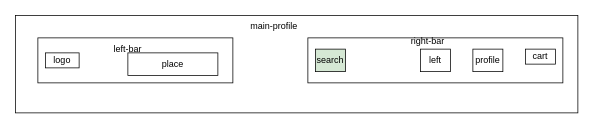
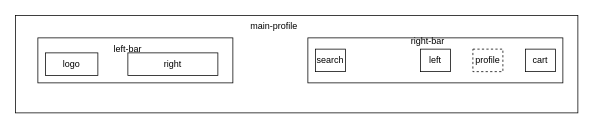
- <mxCell id="13" value="cart" style="rounded=0;whiteSpace=wrap;html=1;" vertex="1" parent="1"><mxGeometry x="700" y="65" width="40" height="20" as="geometry" /></mxCell>
+ <mxCell id="13" value="cart" style="rounded=0;whiteSpace=wrap;html=1;" vertex="1" parent="1"><mxGeometry x="700" y="65" width="40" height="30" as="geometry" /></mxCell>
- <mxCell id="6" value="logo" style="rounded=0;whiteSpace=wrap;html=1;" vertex="1" parent="1"><mxGeometry x="60" y="70" width="45" height="20" as="geometry" /></mxCell>
+ <mxCell id="6" value="logo" style="rounded=0;whiteSpace=wrap;html=1;" vertex="1" parent="1"><mxGeometry x="60" y="70" width="70" height="30" as="geometry" /></mxCell>
- <mxCell id="10" value="search" style="rounded=0;whiteSpace=wrap;html=1;fillColor=#d5e8d4;" vertex="1" parent="1"><mxGeometry x="420" y="65" width="40" height="30" as="geometry" /></mxCell>
+ <mxCell id="10" value="search" style="rounded=0;whiteSpace=wrap;html=1;" vertex="1" parent="1"><mxGeometry x="420" y="65" width="40" height="30" as="geometry" /></mxCell>
- <mxCell id="12" value="profile" style="rounded=0;whiteSpace=wrap;html=1;" vertex="1" parent="1"><mxGeometry x="630" y="65" width="40" height="30" as="geometry" /></mxCell>
+ <mxCell id="12" value="profile" style="rounded=0;whiteSpace=wrap;html=1;dashed=1;" vertex="1" parent="1"><mxGeometry x="630" y="65" width="40" height="30" as="geometry" /></mxCell>
- <mxCell id="9" value="place" style="rounded=0;whiteSpace=wrap;html=1;" vertex="1" parent="1"><mxGeometry x="170" y="70" width="120" height="30" as="geometry" /></mxCell>
+ <mxCell id="9" value="right" style="rounded=0;whiteSpace=wrap;html=1;" vertex="1" parent="1"><mxGeometry x="170" y="70" width="120" height="30" as="geometry" /></mxCell>
